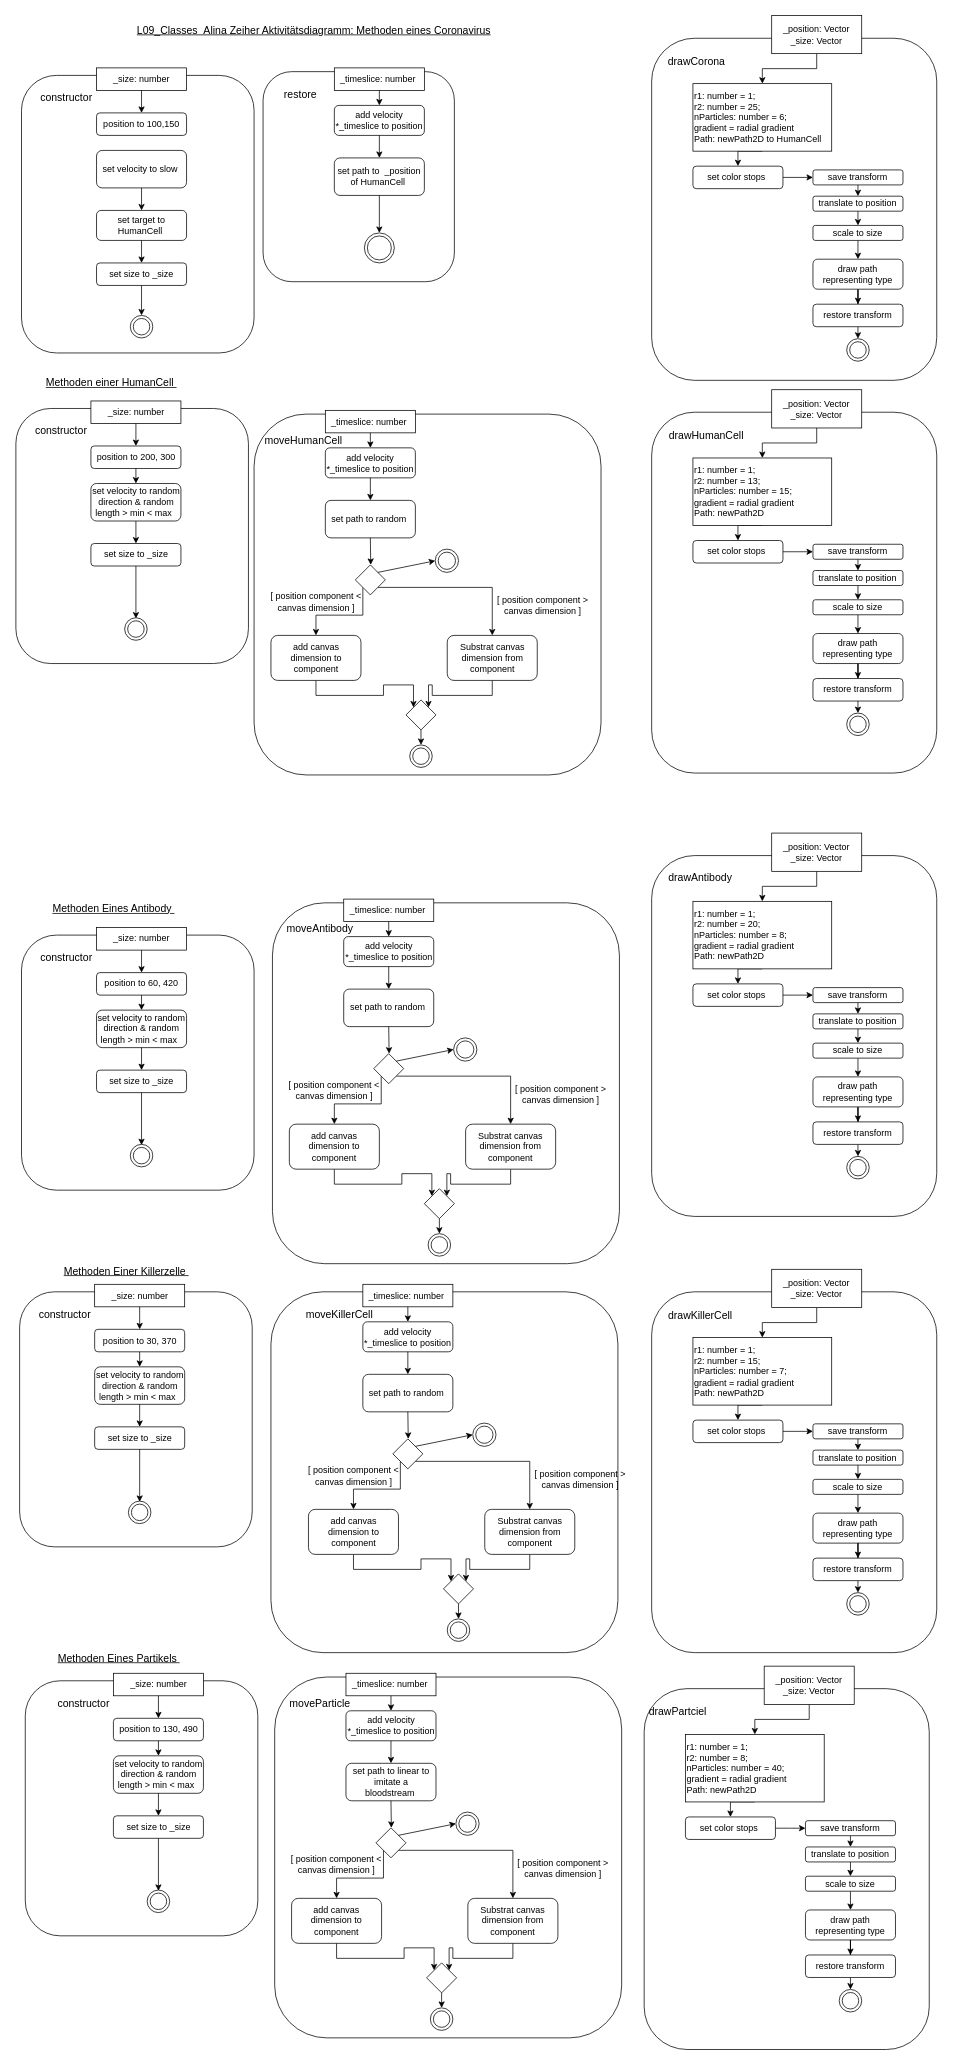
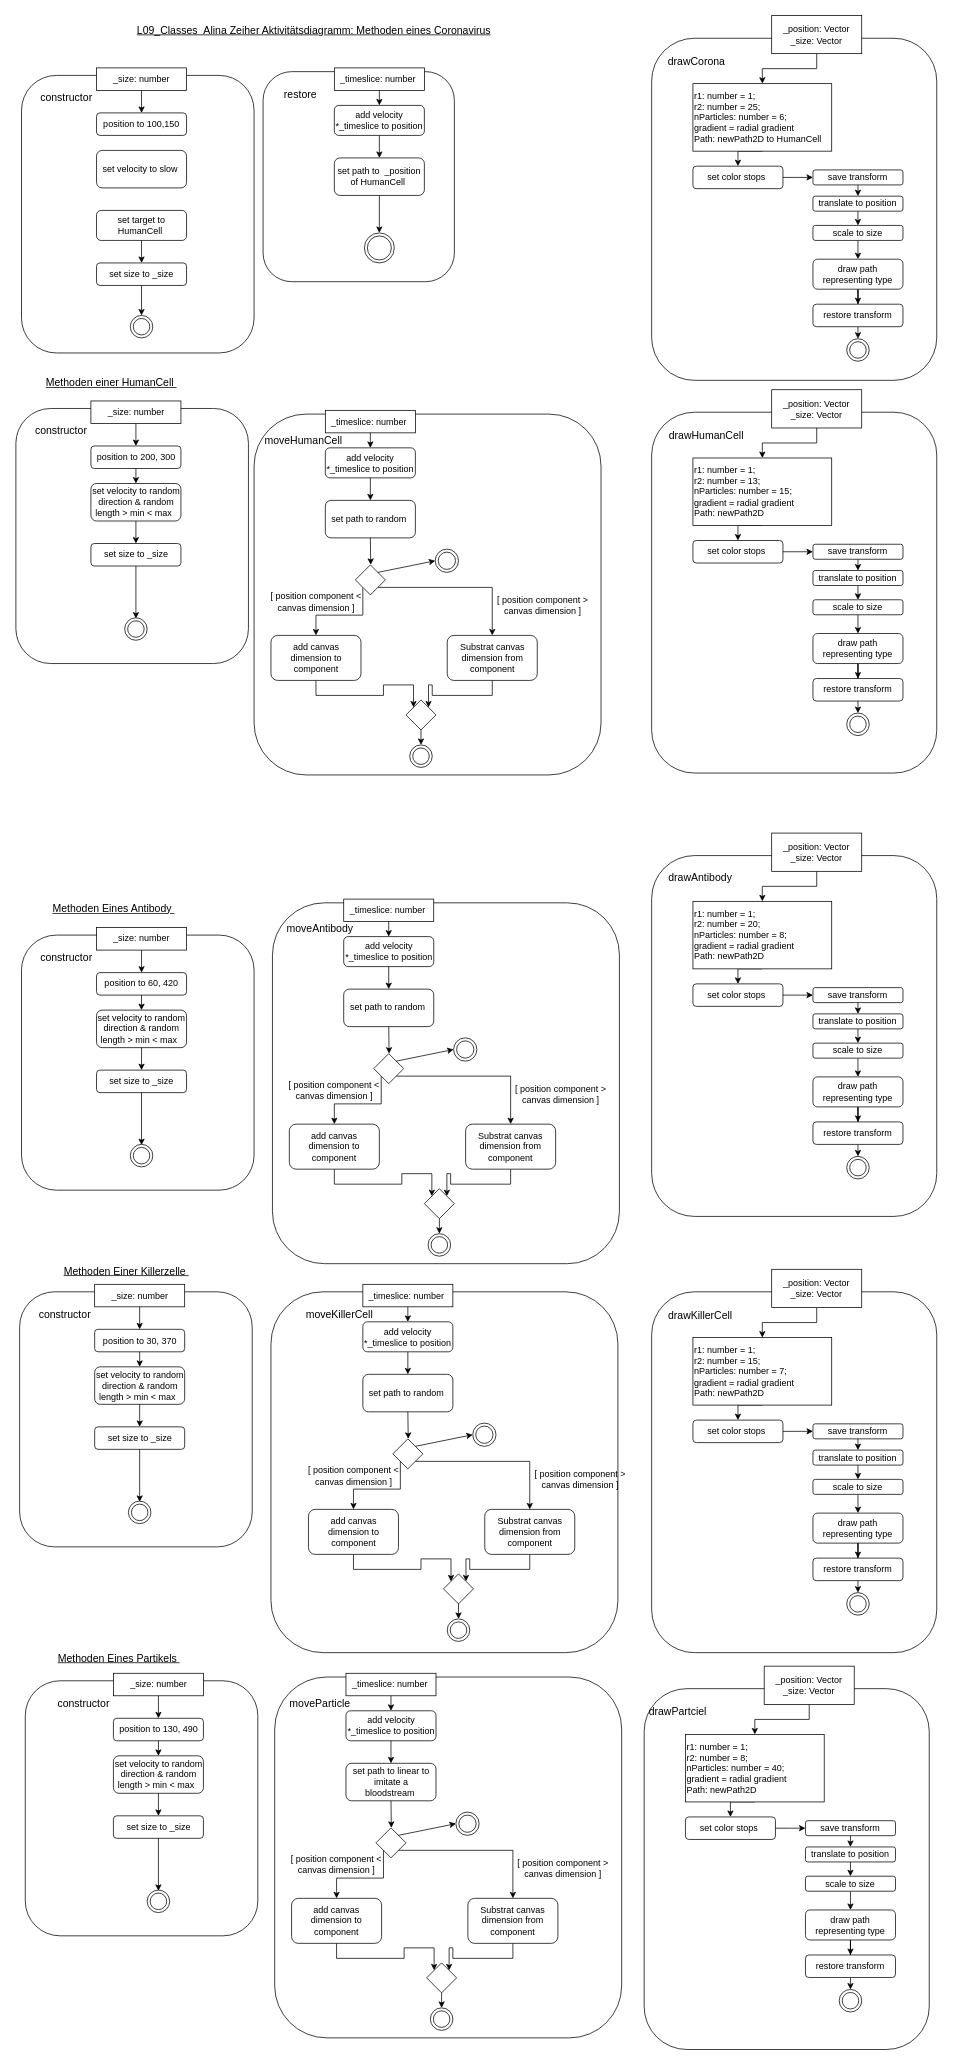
- <mxCell id="14" value="" style="endArrow=classic;html=1;exitX=0.5;exitY=1;exitDx=0;exitDy=0;" parent="1" source="7" target="8" edge="1"><mxGeometry width="50" height="50" relative="1" as="geometry"><mxPoint x="408" y="520" as="sourcePoint" /><mxPoint x="458" y="470" as="targetPoint" /></mxGeometry></mxCell>
